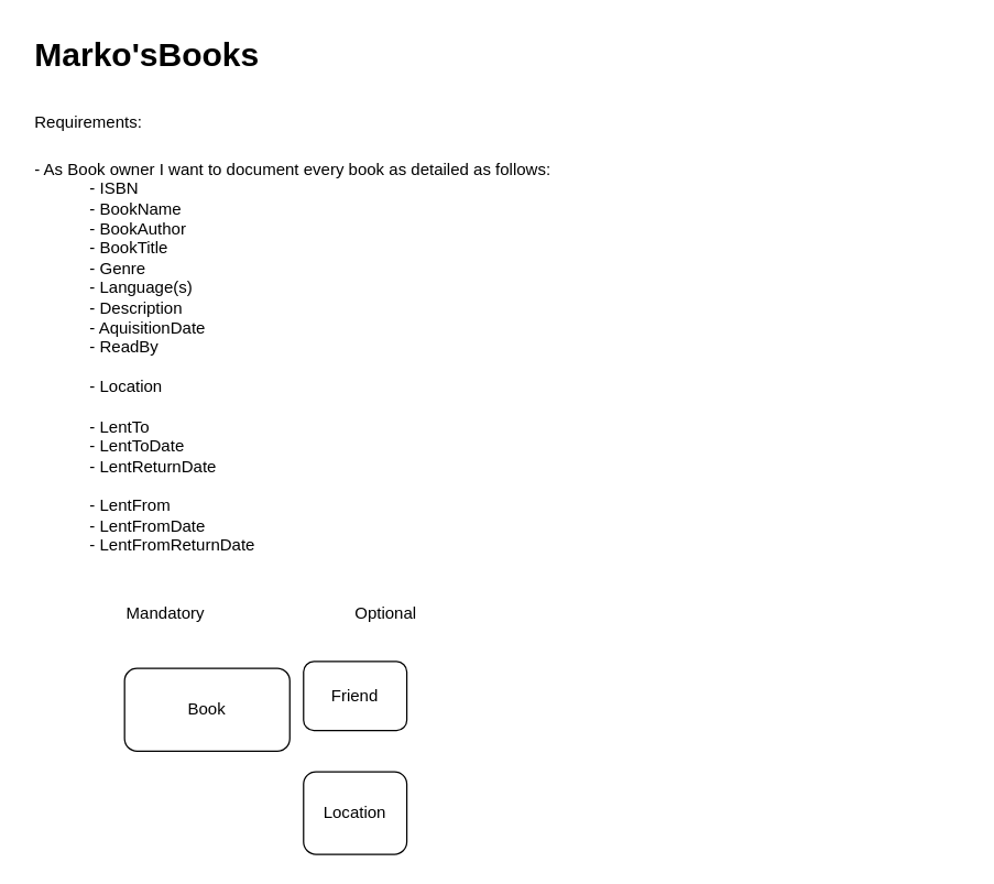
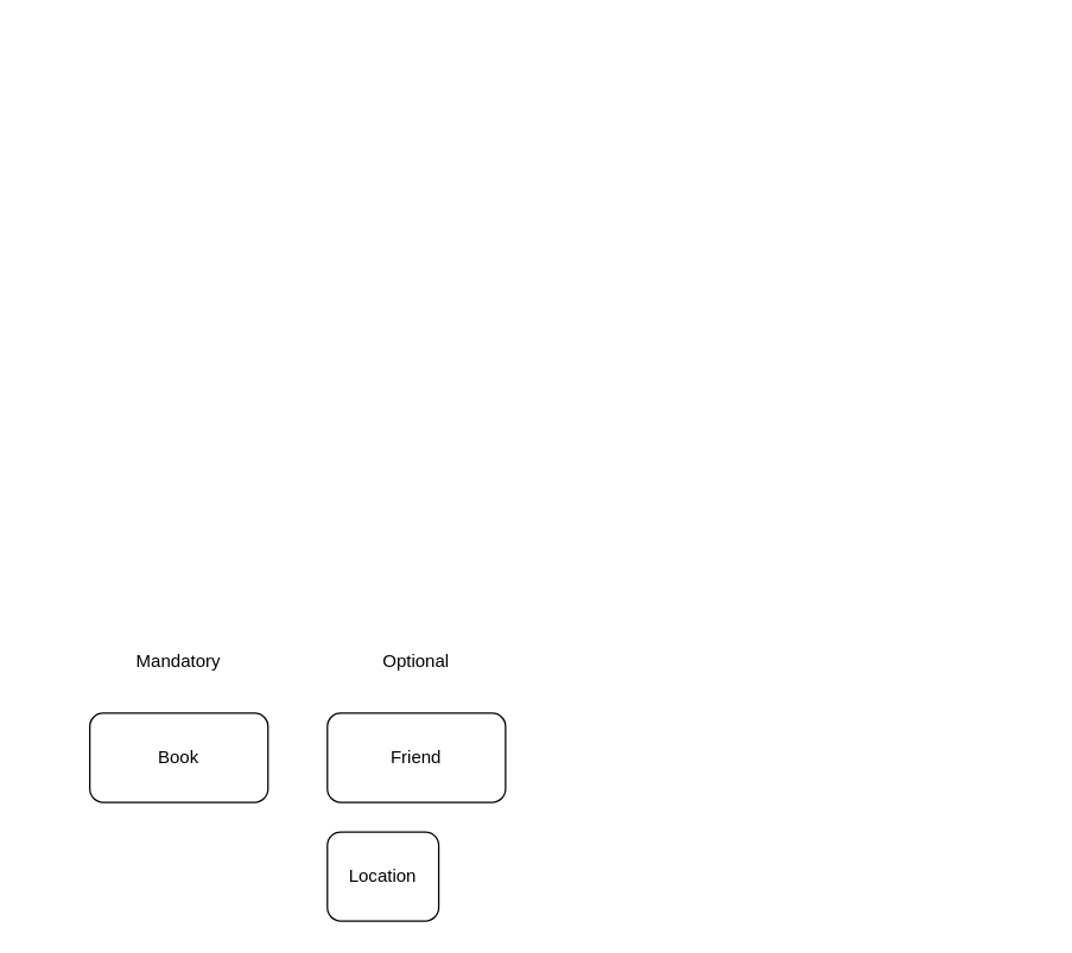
- <mxCell id="2" value="&lt;h1&gt;&lt;span&gt;Marko'sBooks&lt;/span&gt;&lt;/h1&gt;&lt;h1&gt;&lt;span style=&quot;font-size: 12px ; font-weight: normal&quot;&gt;Requirements:&lt;/span&gt;&lt;br&gt;&lt;/h1&gt;&lt;div&gt;&lt;span style=&quot;font-size: 12px ; font-weight: normal&quot;&gt;- As Book owner I want to document every book as detailed as follows:&lt;/span&gt;&lt;/div&gt;&lt;blockquote style=&quot;margin: 0 0 0 40px ; border: none ; padding: 0px&quot;&gt;&lt;div&gt;&lt;span style=&quot;font-size: 12px ; font-weight: normal&quot;&gt;- ISBN&lt;/span&gt;&lt;/div&gt;&lt;div&gt;&lt;span style=&quot;font-size: 12px ; font-weight: normal&quot;&gt;- BookName&lt;/span&gt;&lt;/div&gt;&lt;div&gt;&lt;span style=&quot;font-size: 12px ; font-weight: normal&quot;&gt;- BookAuthor&lt;/span&gt;&lt;/div&gt;&lt;div&gt;&lt;span style=&quot;font-size: 12px ; font-weight: normal&quot;&gt;- BookTitle&lt;/span&gt;&lt;/div&gt;&lt;div&gt;&lt;span style=&quot;font-size: 12px ; font-weight: normal&quot;&gt;- Genre&lt;/span&gt;&lt;/div&gt;&lt;div&gt;&lt;span style=&quot;font-size: 12px ; font-weight: normal&quot;&gt;- Language(s)&lt;/span&gt;&lt;/div&gt;&lt;div&gt;&lt;span style=&quot;font-size: 12px ; font-weight: normal&quot;&gt;- Description&lt;/span&gt;&lt;/div&gt;&lt;div&gt;&lt;span style=&quot;font-size: 12px ; font-weight: normal&quot;&gt;- AquisitionDate&lt;/span&gt;&lt;/div&gt;&lt;div&gt;&lt;span&gt;- ReadBy&lt;/span&gt;&lt;/div&gt;&lt;div&gt;&lt;span&gt;&lt;br&gt;&lt;/span&gt;&lt;/div&gt;&lt;div&gt;- Location&lt;/div&gt;&lt;div&gt;&lt;br&gt;&lt;/div&gt;&lt;div&gt;&lt;span style=&quot;font-size: 12px ; font-weight: normal&quot;&gt;- LentTo&lt;/span&gt;&lt;/div&gt;&lt;div&gt;&lt;span style=&quot;font-size: 12px ; font-weight: normal&quot;&gt;- LentToDate&lt;/span&gt;&lt;/div&gt;&lt;div&gt;&lt;span style=&quot;font-size: 12px ; font-weight: normal&quot;&gt;- LentReturnDate&lt;/span&gt;&lt;/div&gt;&lt;div&gt;&lt;span style=&quot;font-size: 12px ; font-weight: normal&quot;&gt;&lt;br&gt;&lt;/span&gt;&lt;/div&gt;&lt;div&gt;&lt;span style=&quot;font-size: 12px ; font-weight: normal&quot;&gt;- LentFrom&lt;/span&gt;&lt;/div&gt;&lt;div&gt;&lt;span style=&quot;font-size: 12px ; font-weight: normal&quot;&gt;- LentFromDate&lt;/span&gt;&lt;/div&gt;&lt;div&gt;&lt;span style=&quot;font-size: 12px ; font-weight: normal&quot;&gt;- LentFromReturnDate&lt;span style=&quot;white-space: pre&quot;&gt;&#09;&lt;/span&gt;&lt;/span&gt;&lt;/div&gt;&lt;/blockquote&gt;" style="text;html=1;strokeColor=none;fillColor=none;spacing=5;spacingTop=-20;whiteSpace=wrap;overflow=hidden;rounded=0;" vertex="1" parent="1"><mxGeometry x="20" y="20" width="680" height="390" as="geometry" /></mxCell>
- <mxCell id="5" value="Friend" style="rounded=1;whiteSpace=wrap;html=1;" vertex="1" parent="1"><mxGeometry x="220" y="480" width="75" height="50" as="geometry" /></mxCell>
+ <mxCell id="5" value="Friend" style="rounded=1;whiteSpace=wrap;html=1;" vertex="1" parent="1"><mxGeometry x="220" y="480" width="120" height="60" as="geometry" /></mxCell>
- <mxCell id="3" value="Book" style="rounded=1;whiteSpace=wrap;html=1;" vertex="1" parent="1"><mxGeometry x="90" y="485" width="120" height="60" as="geometry" /></mxCell>
+ <mxCell id="3" value="Book" style="rounded=1;whiteSpace=wrap;html=1;" vertex="1" parent="1"><mxGeometry x="60" y="480" width="120" height="60" as="geometry" /></mxCell>
